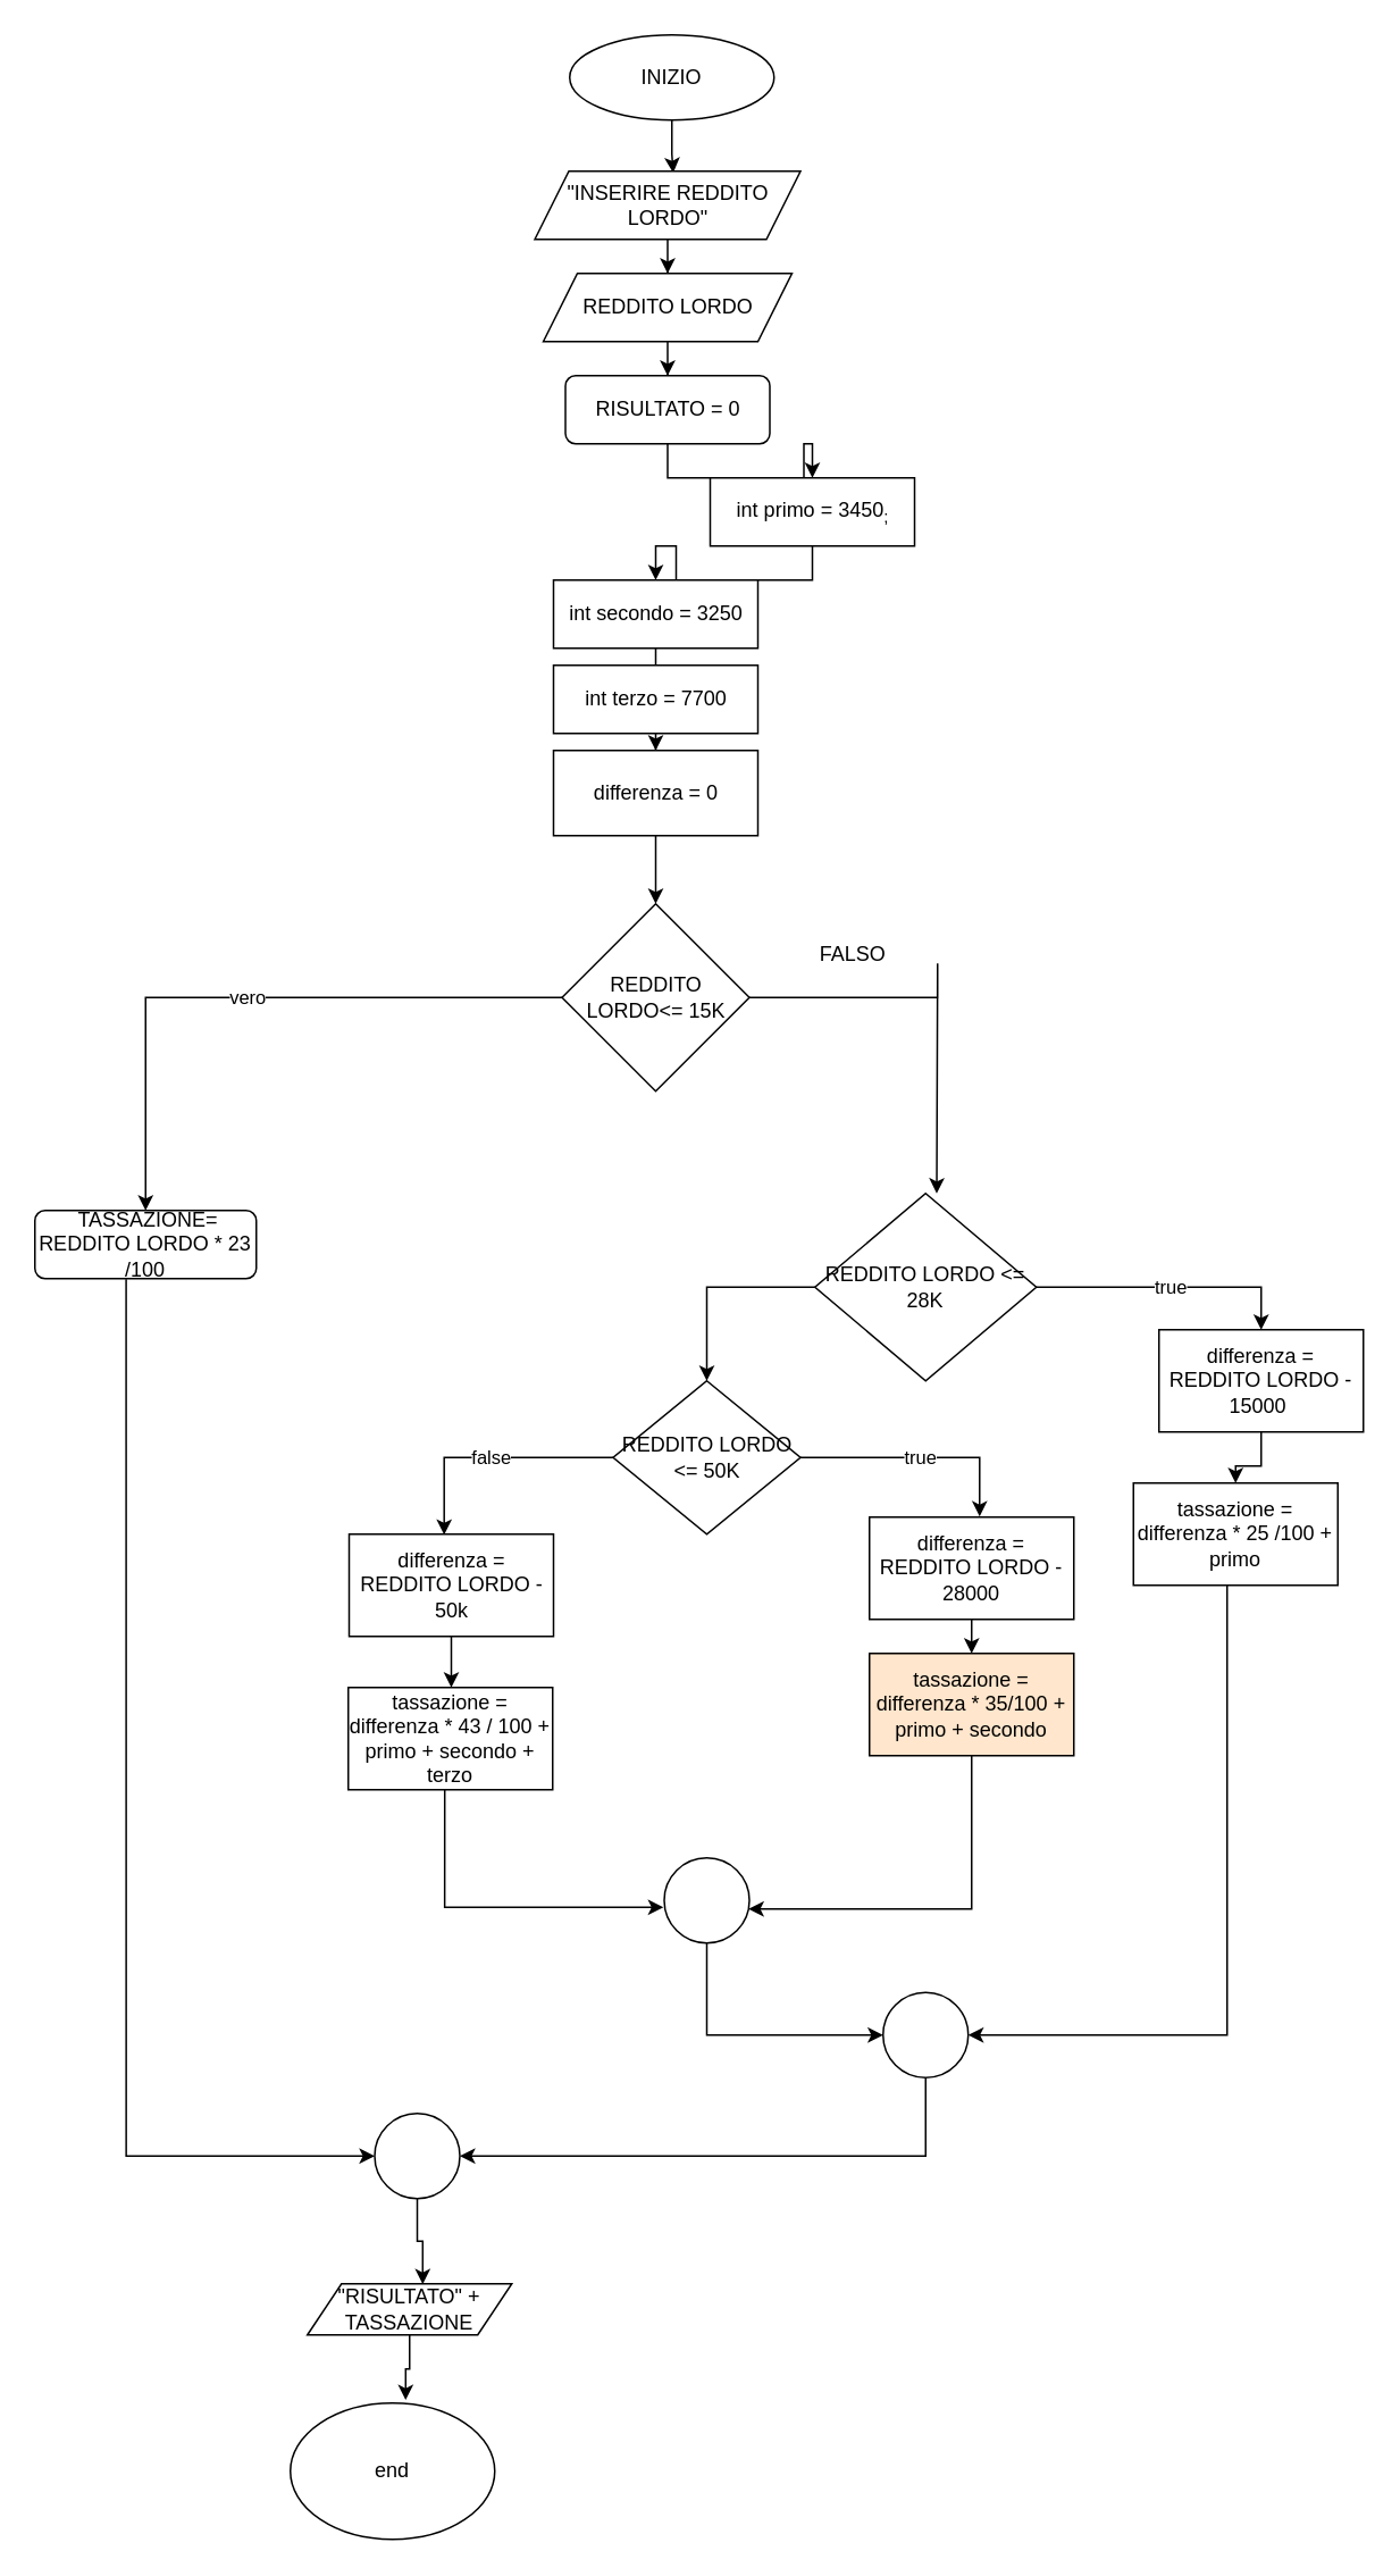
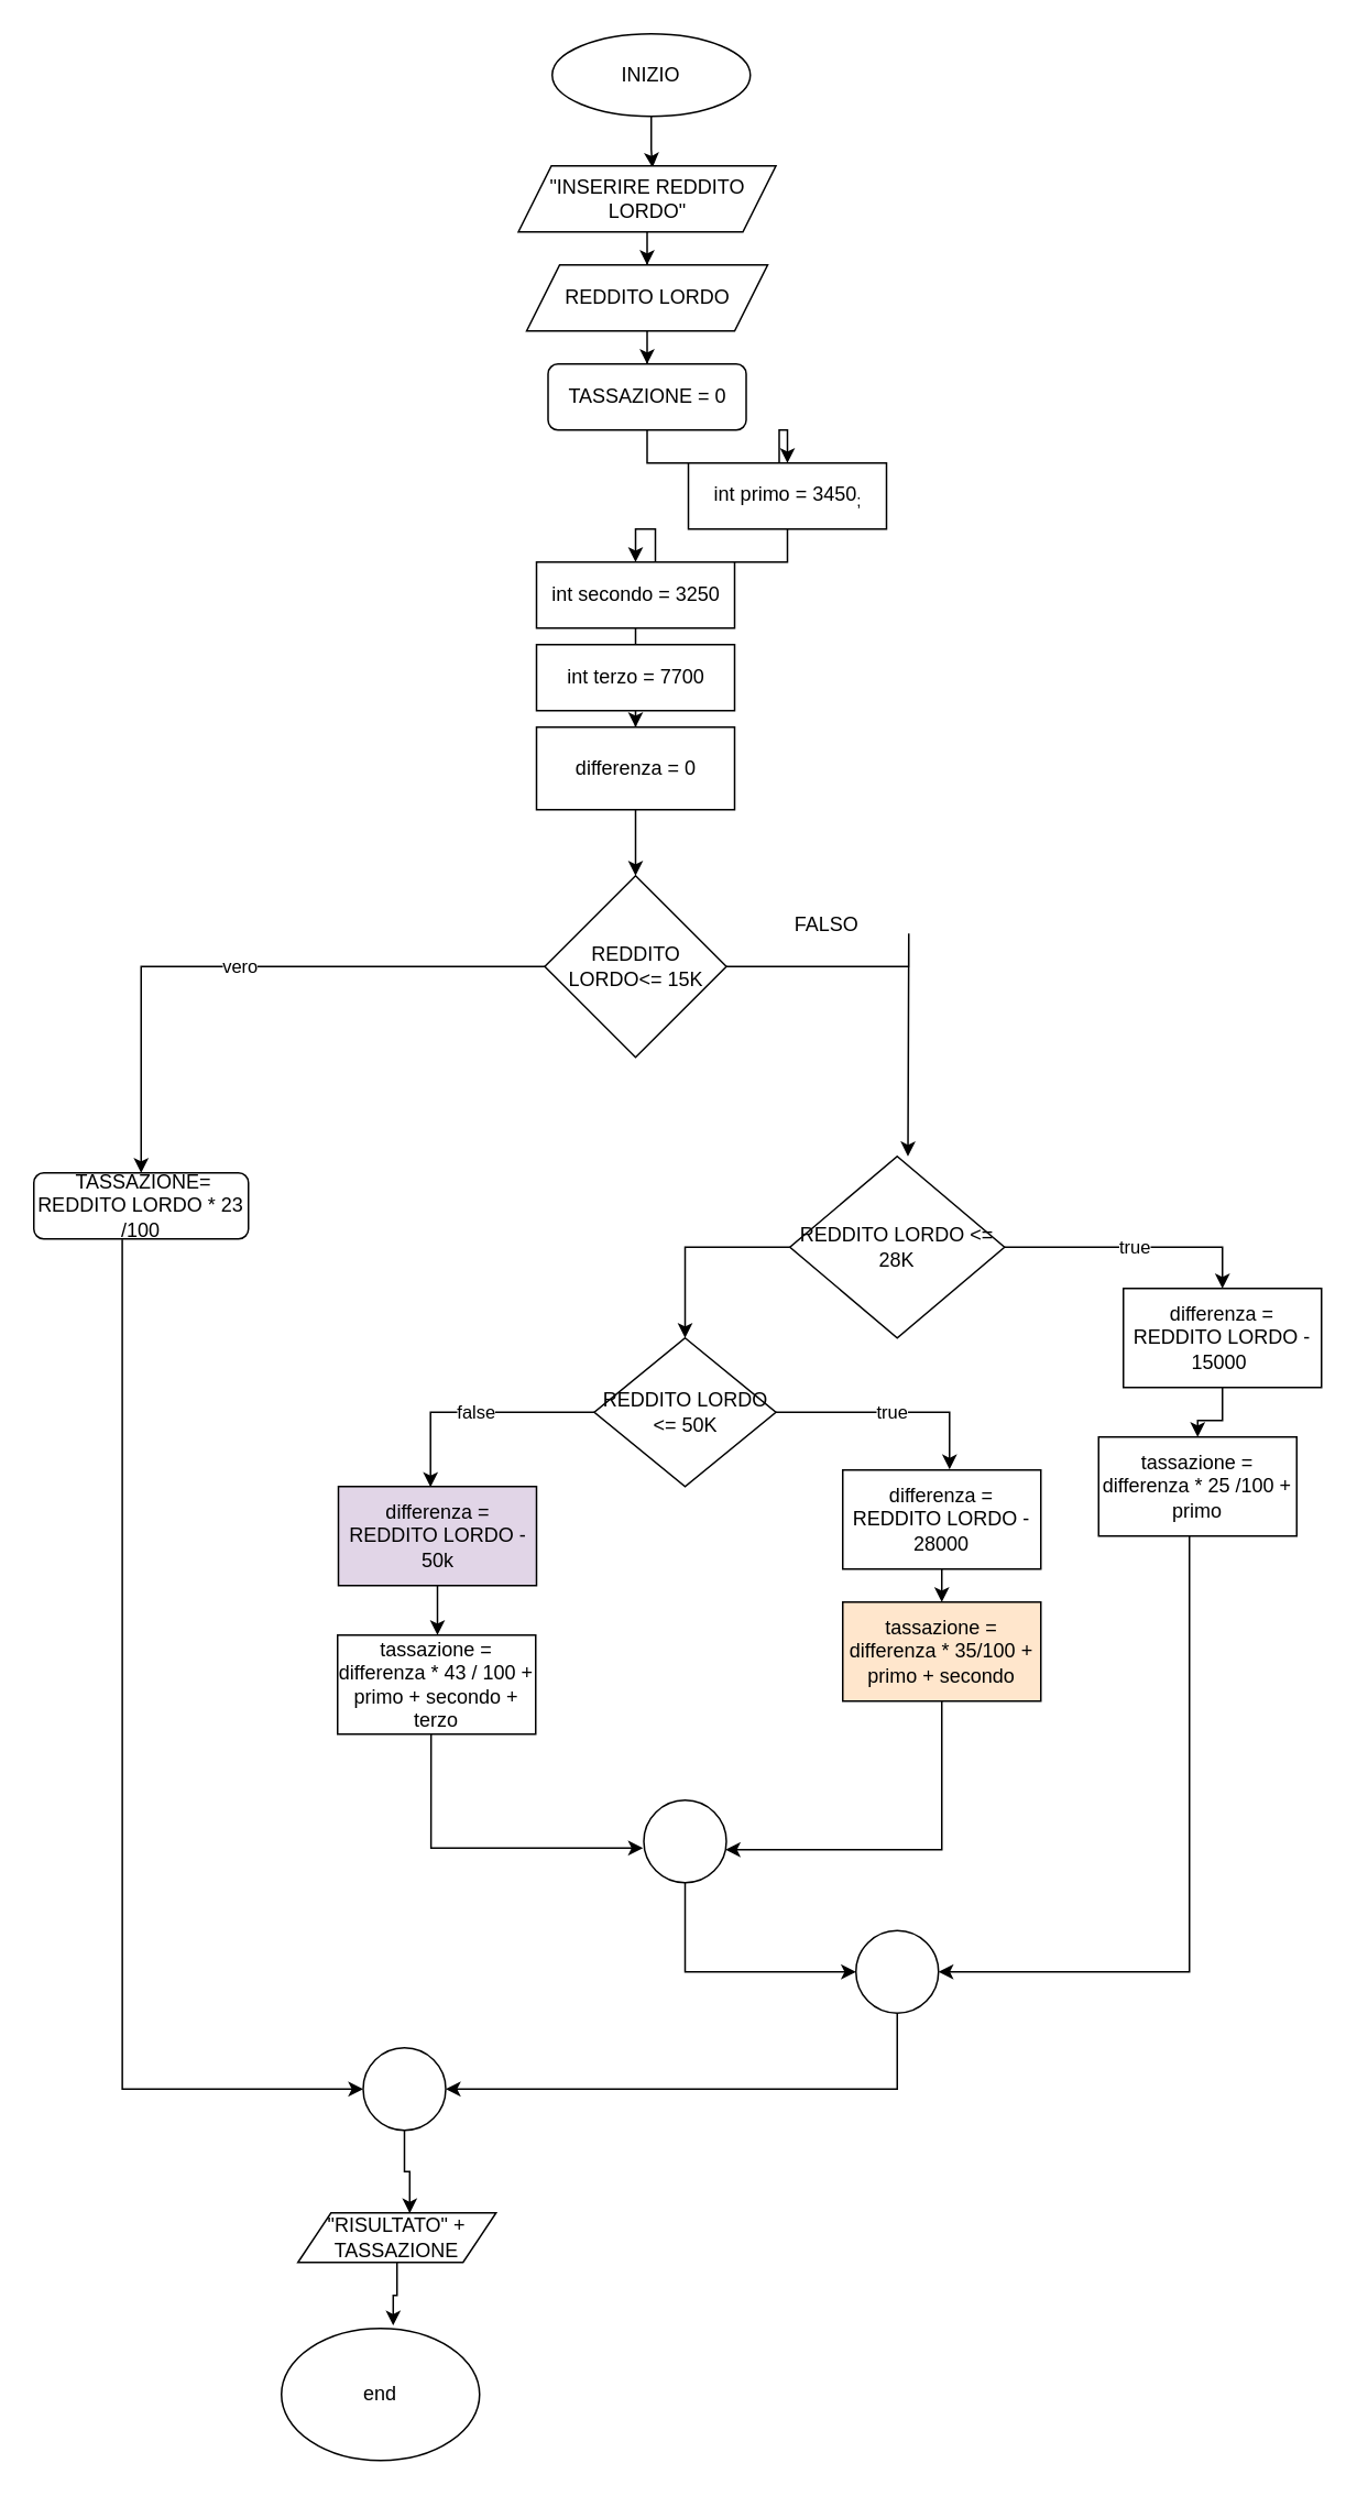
- <mxCell id="9" value="RISULTATO = 0" style="rounded=1;whiteSpace=wrap;html=1;" vertex="1" parent="1"><mxGeometry x="331.5" y="220" width="120" height="40" as="geometry" /></mxCell>
+ <mxCell id="9" value="TASSAZIONE = 0" style="rounded=1;whiteSpace=wrap;html=1;" vertex="1" parent="1"><mxGeometry x="331.5" y="220" width="120" height="40" as="geometry" /></mxCell>
- <mxCell id="41" value="differenza = REDDITO LORDO - 50k" style="rounded=0;whiteSpace=wrap;html=1;" vertex="1" parent="1"><mxGeometry x="204.5" y="900" width="120" height="60" as="geometry" /></mxCell>
+ <mxCell id="41" value="differenza = REDDITO LORDO - 50k" style="rounded=0;whiteSpace=wrap;html=1;fillColor=#e1d5e7;" vertex="1" parent="1"><mxGeometry x="204.5" y="900" width="120" height="60" as="geometry" /></mxCell>
